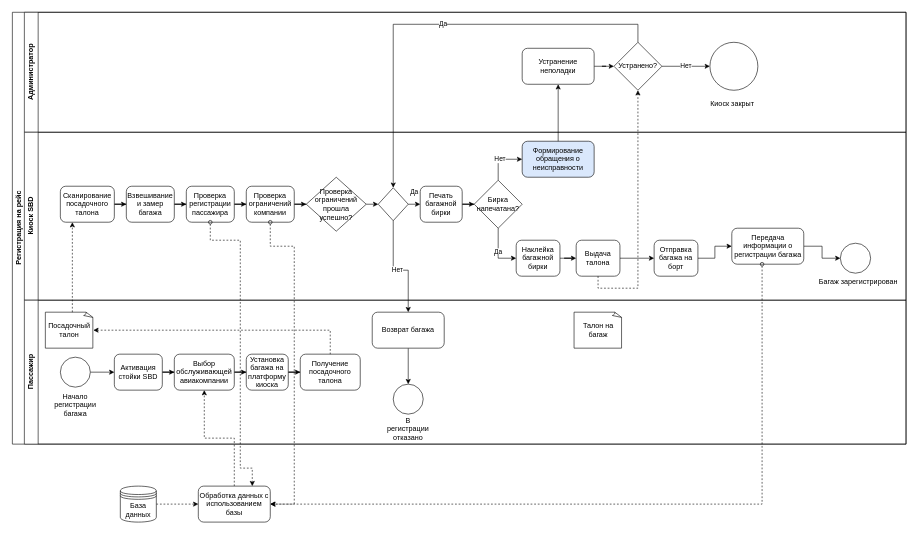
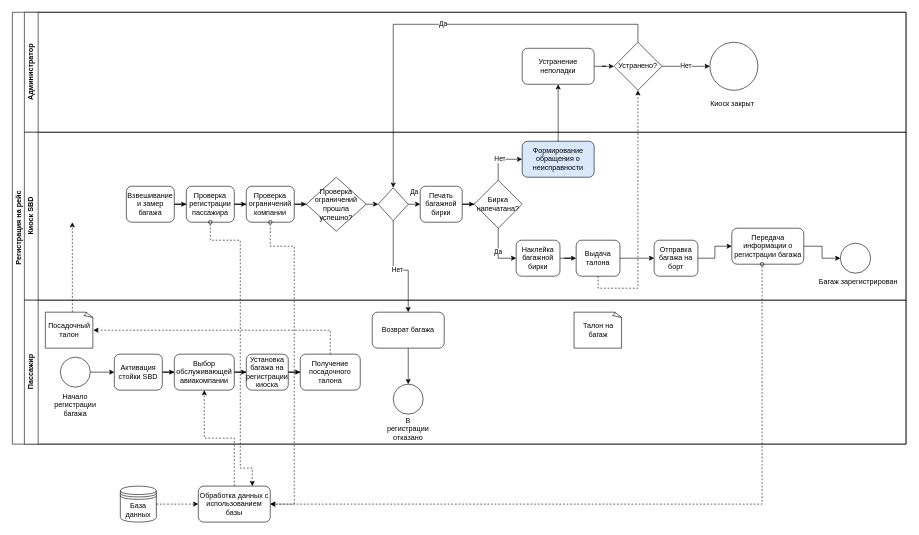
- <mxCell id="11" value="Сканирование посадочного талона" style="rounded=1;whiteSpace=wrap;html=1;" parent="9" vertex="1"><mxGeometry x="60" y="90" width="90" height="60" as="geometry" /></mxCell>
- <mxCell id="10" value="" style="edgeStyle=orthogonalEdgeStyle;rounded=0;orthogonalLoop=1;jettySize=auto;html=1;" parent="9" source="11" target="13" edge="1"><mxGeometry relative="1" as="geometry" /></mxCell>
- <mxCell id="46" value="Установка багажа на платформу киоска" style="whiteSpace=wrap;html=1;rounded=1;" parent="37" vertex="1"><mxGeometry x="370" y="90" width="70" height="60" as="geometry" /></mxCell>
+ <mxCell id="46" value="Установка багажа на регистрации киоска" style="whiteSpace=wrap;html=1;rounded=1;" parent="37" vertex="1"><mxGeometry x="370" y="90" width="70" height="60" as="geometry" /></mxCell>
